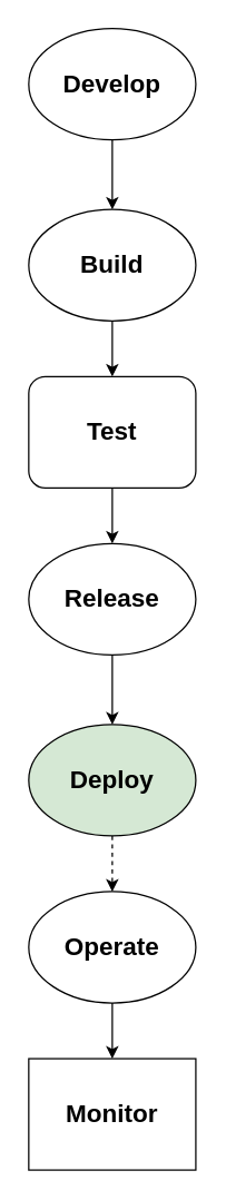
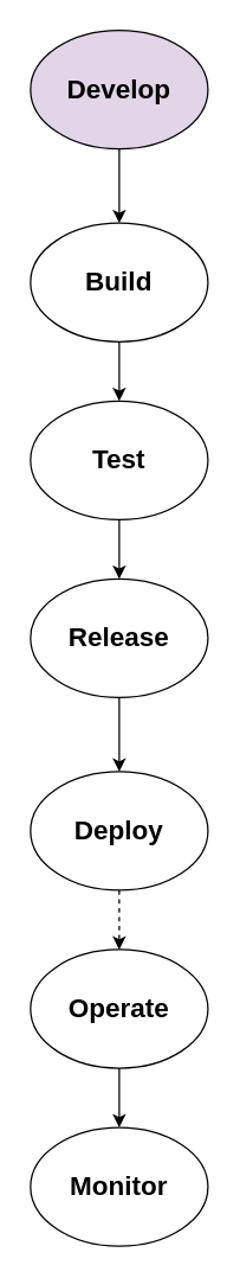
- <mxCell id="3" value="&lt;b&gt;&lt;font style=&quot;font-size: 18px;&quot;&gt;Develop&lt;/font&gt;&lt;/b&gt;" style="ellipse;whiteSpace=wrap;html=1;" vertex="1" parent="1"><mxGeometry x="20" y="20" width="120" height="80" as="geometry" /></mxCell>
+ <mxCell id="3" value="&lt;b&gt;&lt;font style=&quot;font-size: 18px;&quot;&gt;Develop&lt;/font&gt;&lt;/b&gt;" style="ellipse;whiteSpace=wrap;html=1;fillColor=#e1d5e7;" vertex="1" parent="1"><mxGeometry x="20" y="20" width="120" height="80" as="geometry" /></mxCell>
- <mxCell id="7" value="&lt;b&gt;&lt;font style=&quot;font-size: 18px;&quot;&gt;Test&lt;/font&gt;&lt;/b&gt;" style="whiteSpace=wrap;html=1;rounded=1;" vertex="1" parent="1"><mxGeometry x="20" y="270" width="120" height="80" as="geometry" /></mxCell>
+ <mxCell id="7" value="&lt;b&gt;&lt;font style=&quot;font-size: 18px;&quot;&gt;Test&lt;/font&gt;&lt;/b&gt;" style="ellipse;whiteSpace=wrap;html=1;" vertex="1" parent="1"><mxGeometry x="20" y="270" width="120" height="80" as="geometry" /></mxCell>
- <mxCell id="11" value="&lt;b&gt;&lt;font style=&quot;font-size: 18px;&quot;&gt;Deploy&lt;/font&gt;&lt;/b&gt;" style="ellipse;whiteSpace=wrap;html=1;fillColor=#d5e8d4;" vertex="1" parent="1"><mxGeometry x="20" y="520" width="120" height="80" as="geometry" /></mxCell>
+ <mxCell id="11" value="&lt;b&gt;&lt;font style=&quot;font-size: 18px;&quot;&gt;Deploy&lt;/font&gt;&lt;/b&gt;" style="ellipse;whiteSpace=wrap;html=1;" vertex="1" parent="1"><mxGeometry x="20" y="520" width="120" height="80" as="geometry" /></mxCell>
- <mxCell id="14" value="&lt;b&gt;&lt;font style=&quot;font-size: 18px;&quot;&gt;Monitor&lt;/font&gt;&lt;/b&gt;" style="whiteSpace=wrap;html=1;rounded=0;" vertex="1" parent="1"><mxGeometry x="20" y="760" width="120" height="80" as="geometry" /></mxCell>
+ <mxCell id="14" value="&lt;b&gt;&lt;font style=&quot;font-size: 18px;&quot;&gt;Monitor&lt;/font&gt;&lt;/b&gt;" style="ellipse;whiteSpace=wrap;html=1;" vertex="1" parent="1"><mxGeometry x="20" y="760" width="120" height="80" as="geometry" /></mxCell>
